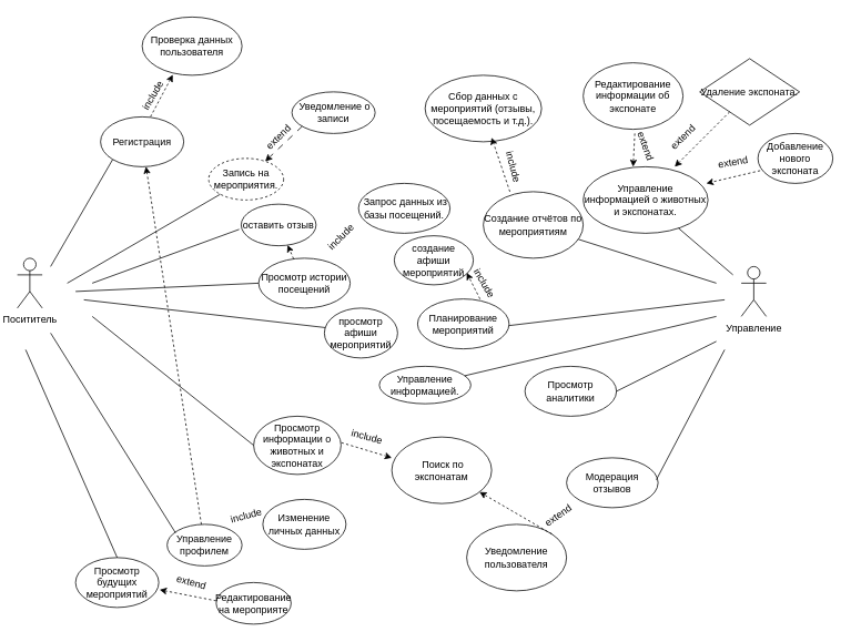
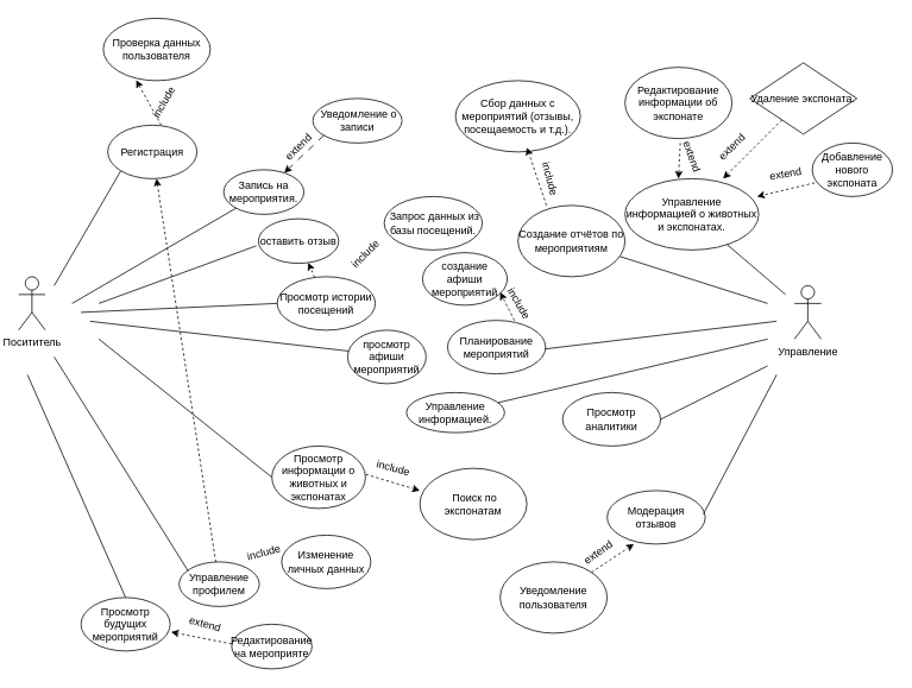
- <mxCell id="47" value="Проверка данных пользователя" style="ellipse;whiteSpace=wrap;html=1;" parent="1" vertex="1"><mxGeometry x="170" y="20" width="120" height="70" as="geometry" /></mxCell>
+ <mxCell id="47" value="Проверка данных пользователя" style="ellipse;whiteSpace=wrap;html=1;" parent="1" vertex="1"><mxGeometry x="115" y="20" width="120" height="70" as="geometry" /></mxCell>
- <mxCell id="5" value="Запись на мероприятия." style="ellipse;whiteSpace=wrap;html=1;dashed=1;" parent="1" vertex="1"><mxGeometry x="250" y="190" width="90" height="50" as="geometry" /></mxCell>
+ <mxCell id="5" value="Запись на мероприятия." style="ellipse;whiteSpace=wrap;html=1;" parent="1" vertex="1"><mxGeometry x="250" y="190" width="90" height="50" as="geometry" /></mxCell>
- <mxCell id="45" value="" style="endArrow=classic;html=1;rounded=0;dashed=1;exitX=1;exitY=0;exitDx=0;exitDy=0;" parent="1" source="44" target="37" edge="1"><mxGeometry width="50" height="50" relative="1" as="geometry"><mxPoint x="688" y="640" as="sourcePoint" /><mxPoint x="730" y="602" as="targetPoint" /></mxGeometry></mxCell>
+ <mxCell id="45" value="" style="endArrow=classic;html=1;rounded=0;entryX=0.273;entryY=1;entryDx=0;entryDy=0;entryPerimeter=0;dashed=1;exitX=1;exitY=0;exitDx=0;exitDy=0;" parent="1" source="44" target="12" edge="1"><mxGeometry width="50" height="50" relative="1" as="geometry"><mxPoint x="688" y="640" as="sourcePoint" /><mxPoint x="730" y="602" as="targetPoint" /></mxGeometry></mxCell>
